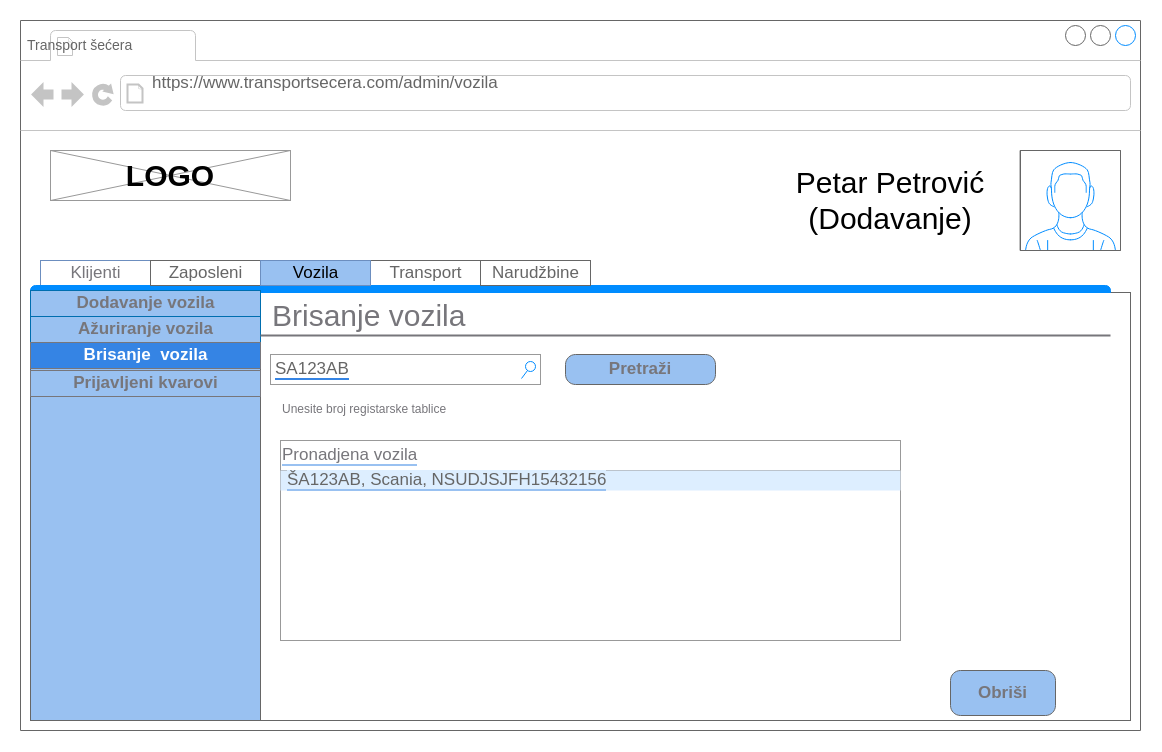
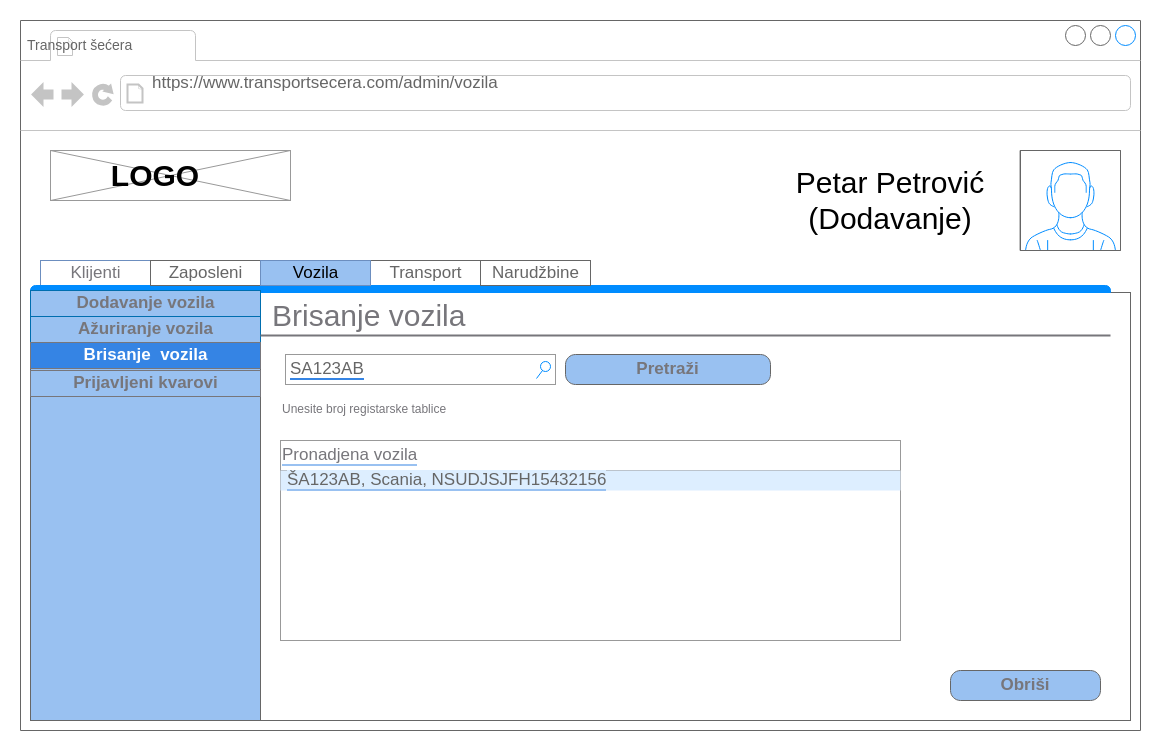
- <mxCell id="6" value="&lt;div style=&quot;font-size: 30px;&quot;&gt;LOGO&lt;/div&gt;" style="text;html=1;strokeColor=none;fillColor=none;align=center;verticalAlign=middle;whiteSpace=wrap;rounded=0;fontSize=30;fontStyle=1" parent="2" vertex="1"><mxGeometry x="120" y="140" width="60" height="30" as="geometry" /></mxCell>
+ <mxCell id="6" value="&lt;div style=&quot;font-size: 30px;&quot;&gt;LOGO&lt;/div&gt;" style="text;html=1;strokeColor=none;fillColor=none;align=center;verticalAlign=middle;whiteSpace=wrap;rounded=0;fontSize=30;fontStyle=1" parent="2" vertex="1"><mxGeometry x="105" y="140" width="60" height="30" as="geometry" /></mxCell>
- <mxCell id="22" value="&lt;span style=&quot;background-color: rgb(255, 255, 255);&quot;&gt;SA123AB&lt;br&gt;&lt;/span&gt;" style="strokeWidth=1;shadow=0;dashed=0;align=center;html=1;shape=mxgraph.mockup.forms.searchBox;strokeColor=#999999;mainText=;strokeColor2=#008cff;fontColor=#666666;fontSize=17;align=left;spacingLeft=3;labelBackgroundColor=#3584e4;fillColor=#ffffff;" parent="10" vertex="1"><mxGeometry x="240" y="94" width="270" height="30" as="geometry" /></mxCell>
+ <mxCell id="22" value="&lt;span style=&quot;background-color: rgb(255, 255, 255);&quot;&gt;SA123AB&lt;br&gt;&lt;/span&gt;" style="strokeWidth=1;shadow=0;dashed=0;align=center;html=1;shape=mxgraph.mockup.forms.searchBox;strokeColor=#999999;mainText=;strokeColor2=#008cff;fontColor=#666666;fontSize=17;align=left;spacingLeft=3;labelBackgroundColor=#3584e4;fillColor=#ffffff;" parent="10" vertex="1"><mxGeometry x="255" y="94" width="270" height="30" as="geometry" /></mxCell>
- <mxCell id="24" value="Pretraži" style="strokeWidth=1;shadow=0;dashed=0;align=center;html=1;shape=mxgraph.mockup.buttons.button;strokeColor=#666666;fontColor=#77767b;mainText=;buttonStyle=round;fontSize=17;fontStyle=1;fillColor=#99c1f1;whiteSpace=wrap;labelBackgroundColor=#99c1f1;" parent="10" vertex="1"><mxGeometry x="535" y="94" width="150" height="30" as="geometry" /></mxCell>
+ <mxCell id="24" value="Pretraži" style="strokeWidth=1;shadow=0;dashed=0;align=center;html=1;shape=mxgraph.mockup.buttons.button;strokeColor=#666666;fontColor=#77767b;mainText=;buttonStyle=round;fontSize=17;fontStyle=1;fillColor=#99c1f1;whiteSpace=wrap;labelBackgroundColor=#99c1f1;" parent="10" vertex="1"><mxGeometry x="535" y="94" width="205" height="30" as="geometry" /></mxCell>
- <mxCell id="31" value="Obriši" style="strokeWidth=1;shadow=0;dashed=0;align=center;html=1;shape=mxgraph.mockup.buttons.button;strokeColor=#666666;fontColor=#77767b;mainText=;buttonStyle=round;fontSize=17;fontStyle=1;fillColor=#99c1f1;whiteSpace=wrap;labelBackgroundColor=#99c1f1;" parent="10" vertex="1"><mxGeometry x="920" y="410" width="105" height="45" as="geometry" /></mxCell>
+ <mxCell id="31" value="Obriši" style="strokeWidth=1;shadow=0;dashed=0;align=center;html=1;shape=mxgraph.mockup.buttons.button;strokeColor=#666666;fontColor=#77767b;mainText=;buttonStyle=round;fontSize=17;fontStyle=1;fillColor=#99c1f1;whiteSpace=wrap;labelBackgroundColor=#99c1f1;" parent="10" vertex="1"><mxGeometry x="920" y="410" width="150" height="30" as="geometry" /></mxCell>
